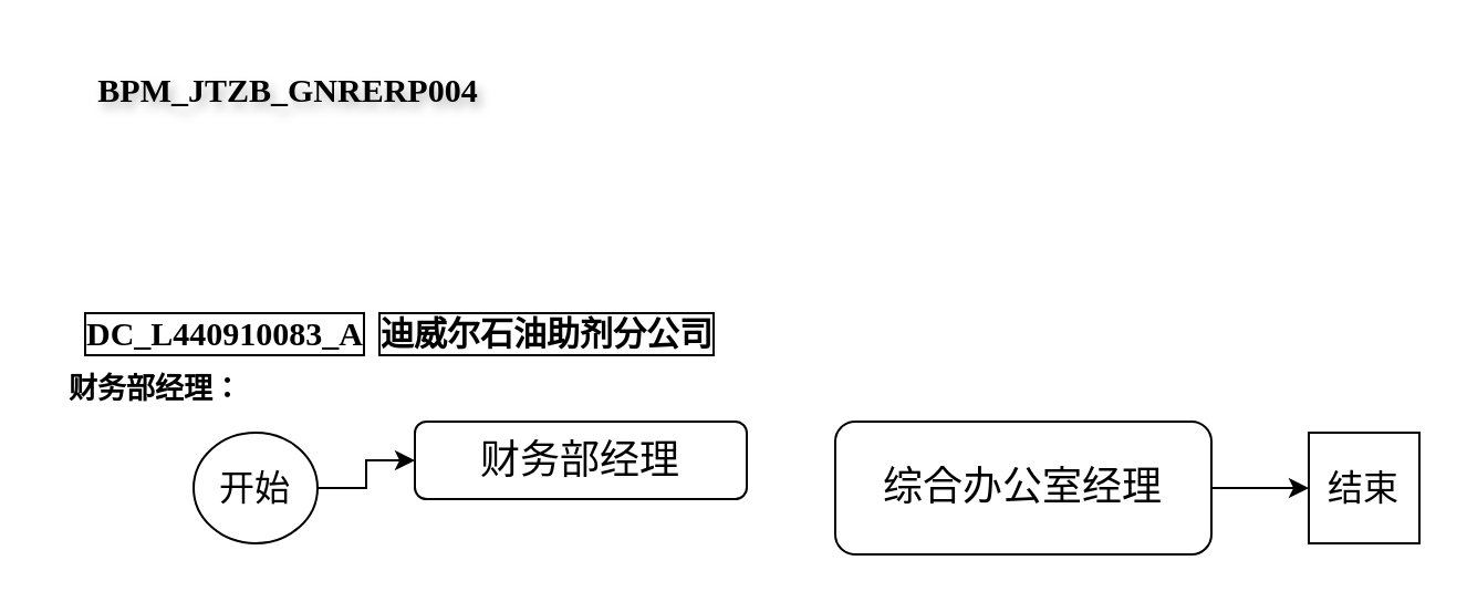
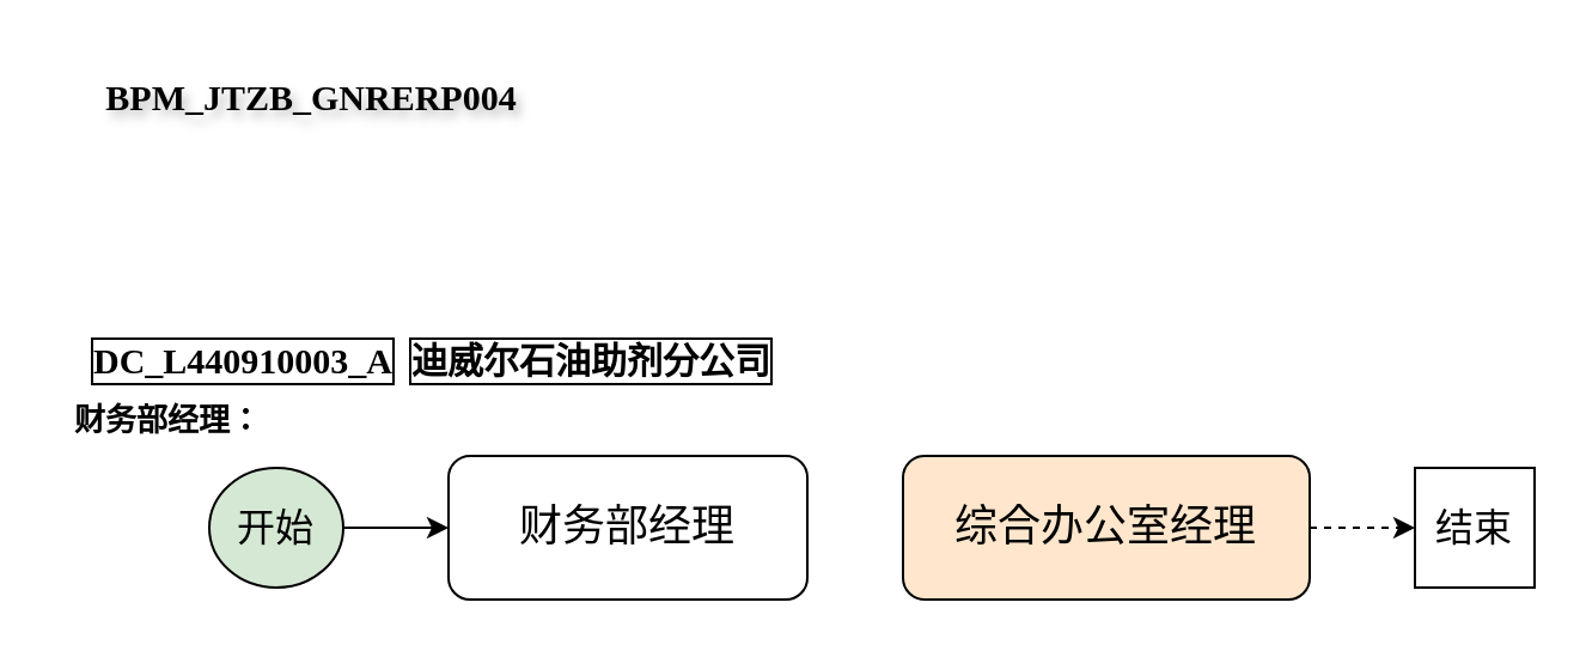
- <mxCell id="9" value="DC_L440910083_A" style="text;html=1;align=center;verticalAlign=middle;whiteSpace=wrap;rounded=0;fontStyle=1;fontFamily=Times New Roman;fontSize=15;labelBackgroundColor=none;labelBorderColor=default;" parent="1" vertex="1"><mxGeometry x="30" y="130" width="143" height="40" as="geometry" /></mxCell>
+ <mxCell id="9" value="DC_L440910003_A" style="text;html=1;align=center;verticalAlign=middle;whiteSpace=wrap;rounded=0;fontStyle=1;fontFamily=Times New Roman;fontSize=15;labelBackgroundColor=none;labelBorderColor=default;" parent="1" vertex="1"><mxGeometry x="30" y="130" width="143" height="40" as="geometry" /></mxCell>
- <mxCell id="2" value="&lt;font style=&quot;font-size: 18px;&quot;&gt;财务部经理&lt;/font&gt;" style="rounded=1;whiteSpace=wrap;html=1;fontSize=12;glass=0;strokeWidth=1;shadow=0;" parent="1" vertex="1"><mxGeometry x="187" y="190" width="150" height="35" as="geometry" /></mxCell>
+ <mxCell id="2" value="&lt;font style=&quot;font-size: 18px;&quot;&gt;财务部经理&lt;/font&gt;" style="rounded=1;whiteSpace=wrap;html=1;fontSize=12;glass=0;strokeWidth=1;shadow=0;" parent="1" vertex="1"><mxGeometry x="187" y="190" width="150" height="60" as="geometry" /></mxCell>
- <mxCell id="4" value="&lt;font style=&quot;font-size: 16px;&quot;&gt;开始&lt;/font&gt;" style="ellipse;whiteSpace=wrap;html=1;" parent="1" vertex="1"><mxGeometry x="87" y="195" width="56" height="50" as="geometry" /></mxCell>
+ <mxCell id="4" value="&lt;font style=&quot;font-size: 16px;&quot;&gt;开始&lt;/font&gt;" style="ellipse;whiteSpace=wrap;html=1;fillColor=#d5e8d4;" parent="1" vertex="1"><mxGeometry x="87" y="195" width="56" height="50" as="geometry" /></mxCell>
- <mxCell id="6" value="&lt;font style=&quot;font-size: 18px;&quot;&gt;综合办公室经理&lt;/font&gt;" style="rounded=1;whiteSpace=wrap;html=1;fontSize=12;glass=0;strokeWidth=1;shadow=0;" parent="1" vertex="1"><mxGeometry x="377" y="190" width="170" height="60" as="geometry" /></mxCell>
+ <mxCell id="6" value="&lt;font style=&quot;font-size: 18px;&quot;&gt;综合办公室经理&lt;/font&gt;" style="rounded=1;whiteSpace=wrap;html=1;fontSize=12;glass=0;strokeWidth=1;shadow=0;fillColor=#ffe6cc;" parent="1" vertex="1"><mxGeometry x="377" y="190" width="170" height="60" as="geometry" /></mxCell>
- <mxCell id="5" value="" style="edgeStyle=orthogonalEdgeStyle;rounded=0;orthogonalLoop=1;jettySize=auto;html=1;" parent="1" source="6" target="7" edge="1"><mxGeometry relative="1" as="geometry" /></mxCell>
+ <mxCell id="5" value="" style="edgeStyle=orthogonalEdgeStyle;rounded=0;orthogonalLoop=1;jettySize=auto;html=1;dashed=1;" parent="1" source="6" target="7" edge="1"><mxGeometry relative="1" as="geometry" /></mxCell>
